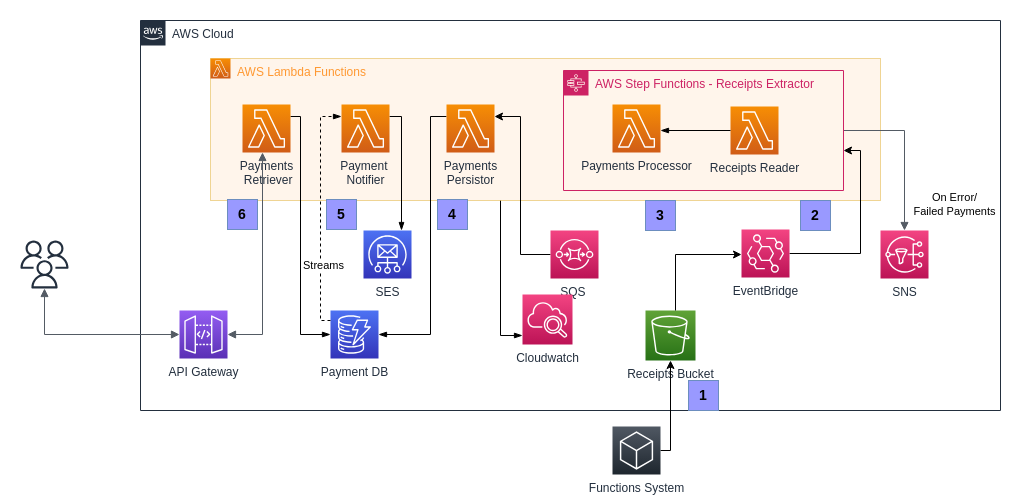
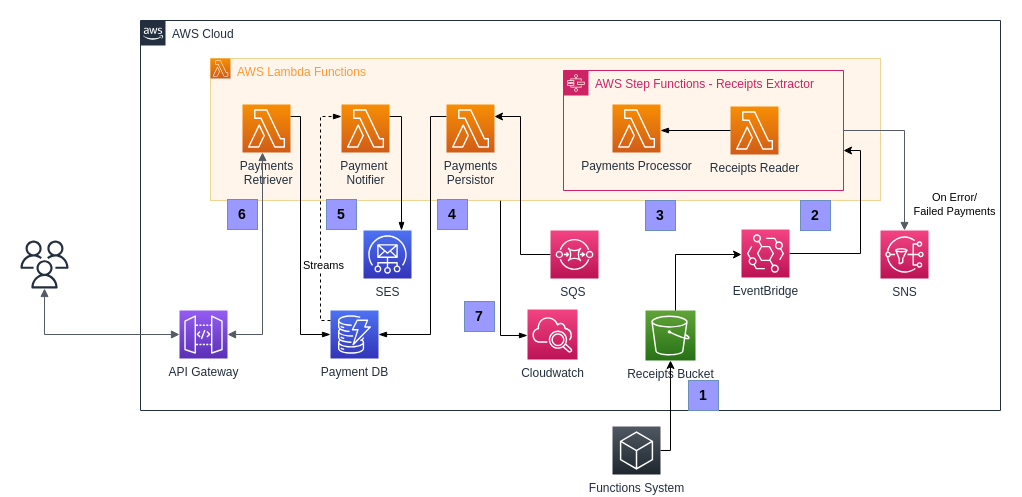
+ <mxCell id="35" value="&lt;h3&gt;7&lt;/h3&gt;" style="whiteSpace=wrap;html=1;strokeColor=#6c8ebf;fillColor=#9999FF;" parent="1" vertex="1"><mxGeometry x="464" y="301" width="30" height="30" as="geometry" /></mxCell>
- <mxCell id="23" value="Cloudwatch" style="outlineConnect=0;fontColor=#232F3E;gradientColor=#F34482;gradientDirection=north;fillColor=#BC1356;strokeColor=#ffffff;dashed=0;verticalLabelPosition=bottom;verticalAlign=top;align=center;html=1;fontSize=12;fontStyle=0;aspect=fixed;shape=mxgraph.aws4.resourceIcon;resIcon=mxgraph.aws4.cloudwatch_2;" parent="1" vertex="1"><mxGeometry x="522" y="294" width="50" height="50" as="geometry" /></mxCell>
+ <mxCell id="23" value="Cloudwatch" style="outlineConnect=0;fontColor=#232F3E;gradientColor=#F34482;gradientDirection=north;fillColor=#BC1356;strokeColor=#ffffff;dashed=0;verticalLabelPosition=bottom;verticalAlign=top;align=center;html=1;fontSize=12;fontStyle=0;aspect=fixed;shape=mxgraph.aws4.resourceIcon;resIcon=mxgraph.aws4.cloudwatch_2;" parent="1" vertex="1"><mxGeometry x="527" y="309" width="50" height="50" as="geometry" /></mxCell>
